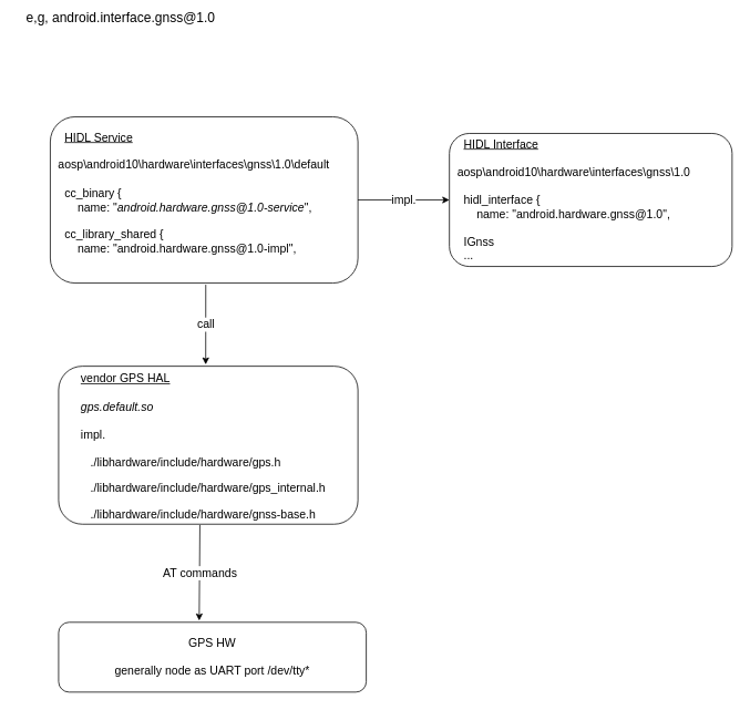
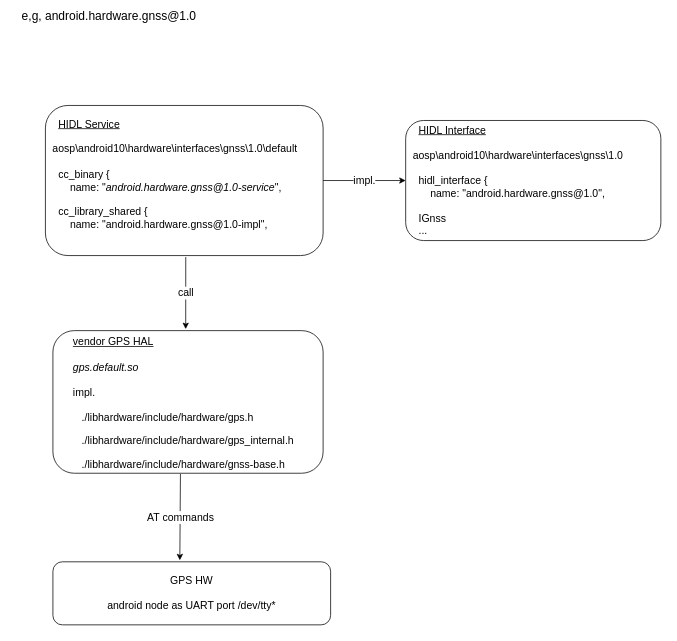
- <mxCell id="2" value="&lt;div style=&quot;text-align: left ; font-size: 16px&quot;&gt;&lt;font style=&quot;font-size: 16px&quot;&gt;e,g,&amp;nbsp;android.interface.gnss@1.0&lt;/font&gt;&lt;/div&gt;&lt;div style=&quot;text-align: left ; font-size: 16px&quot;&gt;&lt;font style=&quot;font-size: 16px&quot;&gt;&lt;br&gt;&lt;/font&gt;&lt;/div&gt;&lt;div style=&quot;text-align: left ; font-size: 16px&quot;&gt;&lt;font style=&quot;font-size: 16px&quot;&gt;&lt;br&gt;&lt;/font&gt;&lt;/div&gt;&lt;div style=&quot;text-align: left ; font-size: 16px&quot;&gt;&lt;font style=&quot;font-size: 16px&quot;&gt;&amp;nbsp;&lt;/font&gt;&lt;/div&gt;" style="text;html=1;strokeColor=none;fillColor=none;align=center;verticalAlign=middle;whiteSpace=wrap;rounded=0;fontSize=14;" vertex="1" parent="1"><mxGeometry x="20" y="20" width="250" height="60" as="geometry" /></mxCell>
+ <mxCell id="2" value="&lt;div style=&quot;text-align: left ; font-size: 16px&quot;&gt;&lt;font style=&quot;font-size: 16px&quot;&gt;e,g,&amp;nbsp;android.hardware.gnss@1.0&lt;/font&gt;&lt;/div&gt;&lt;div style=&quot;text-align: left ; font-size: 16px&quot;&gt;&lt;font style=&quot;font-size: 16px&quot;&gt;&lt;br&gt;&lt;/font&gt;&lt;/div&gt;&lt;div style=&quot;text-align: left ; font-size: 16px&quot;&gt;&lt;font style=&quot;font-size: 16px&quot;&gt;&lt;br&gt;&lt;/font&gt;&lt;/div&gt;&lt;div style=&quot;text-align: left ; font-size: 16px&quot;&gt;&lt;font style=&quot;font-size: 16px&quot;&gt;&amp;nbsp;&lt;/font&gt;&lt;/div&gt;" style="text;html=1;strokeColor=none;fillColor=none;align=center;verticalAlign=middle;whiteSpace=wrap;rounded=0;fontSize=14;" vertex="1" parent="1"><mxGeometry x="20" y="20" width="250" height="60" as="geometry" /></mxCell>
- <mxCell id="8" value="GPS HW&lt;br&gt;&lt;br&gt;generally node as UART port /dev/tty*" style="text;html=1;fillColor=none;align=center;verticalAlign=middle;whiteSpace=wrap;rounded=1;fontFamily=Helvetica;fontSize=14;strokeColor=#000000;" vertex="1" parent="1"><mxGeometry x="70" y="748" width="370" height="84" as="geometry" /></mxCell>
+ <mxCell id="8" value="GPS HW&lt;br&gt;&lt;br&gt;android node as UART port /dev/tty*" style="text;html=1;fillColor=none;align=center;verticalAlign=middle;whiteSpace=wrap;rounded=1;fontFamily=Helvetica;fontSize=14;strokeColor=#000000;" vertex="1" parent="1"><mxGeometry x="70" y="748" width="370" height="84" as="geometry" /></mxCell>
